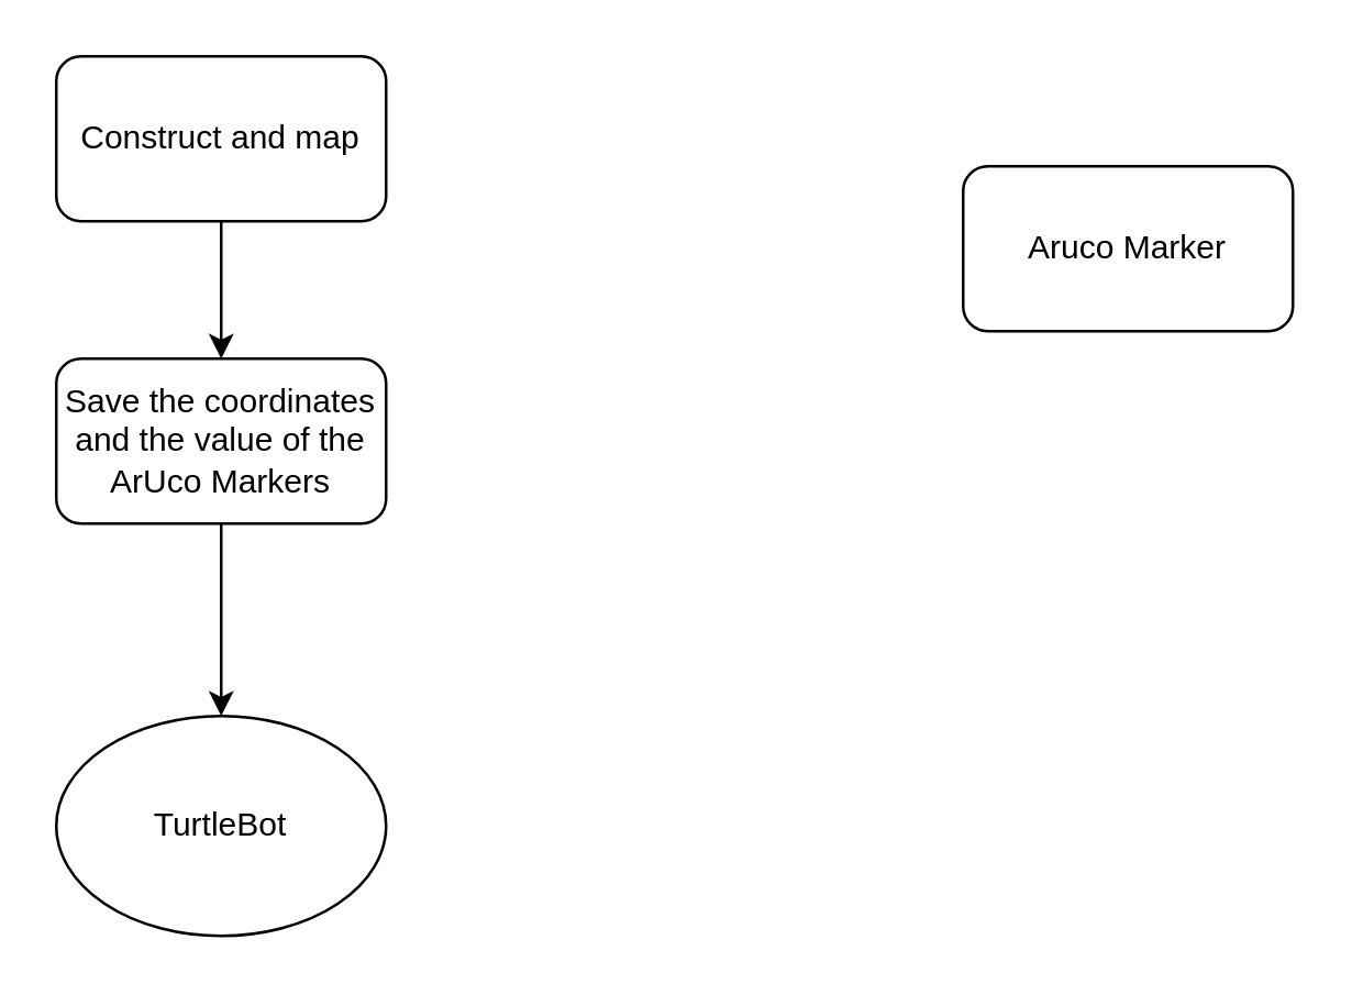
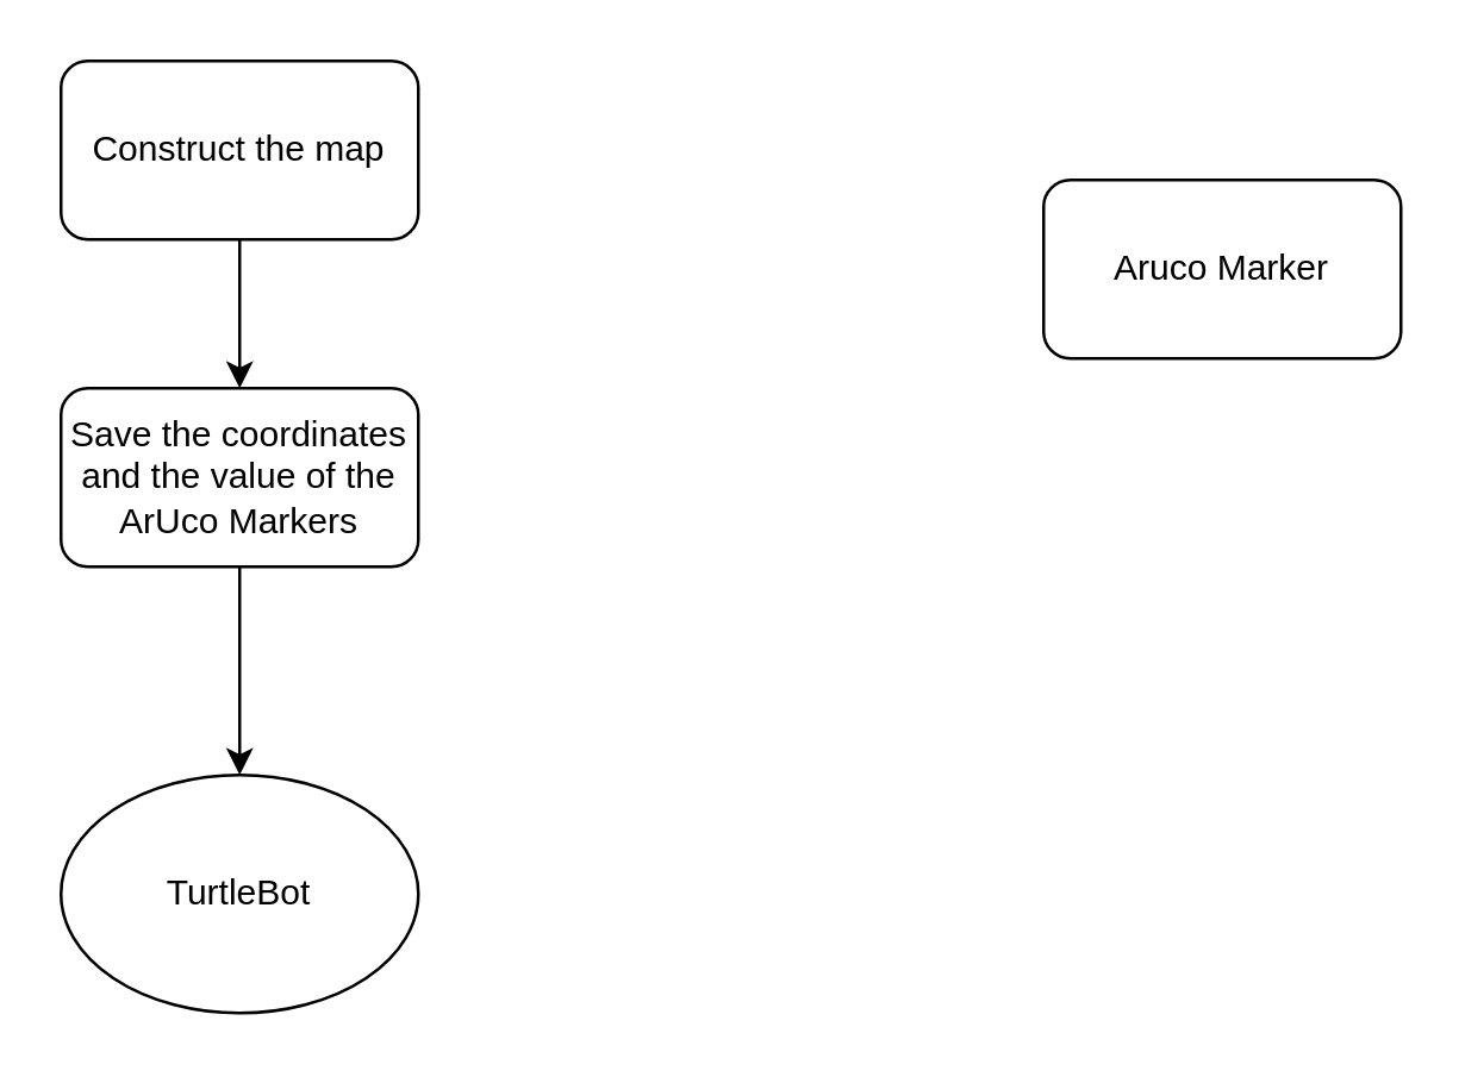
- <mxCell id="4" value="Construct and map" style="rounded=1;whiteSpace=wrap;html=1;" vertex="1" parent="1"><mxGeometry x="20" y="20" width="120" height="60" as="geometry" /></mxCell>
+ <mxCell id="4" value="Construct the map" style="rounded=1;whiteSpace=wrap;html=1;" vertex="1" parent="1"><mxGeometry x="20" y="20" width="120" height="60" as="geometry" /></mxCell>
